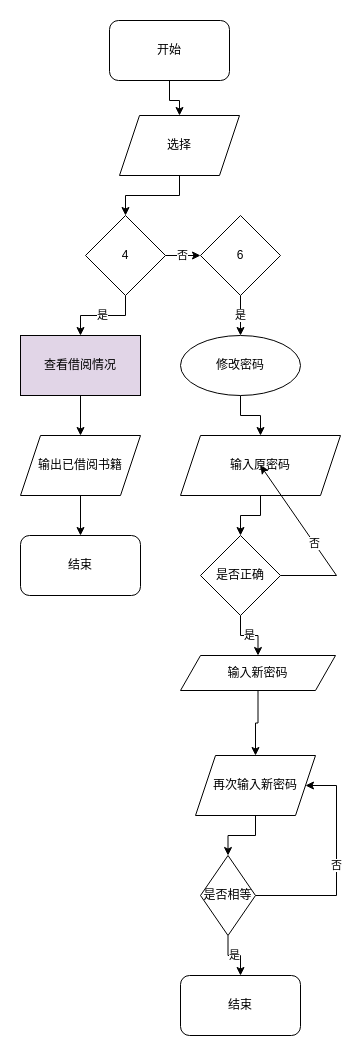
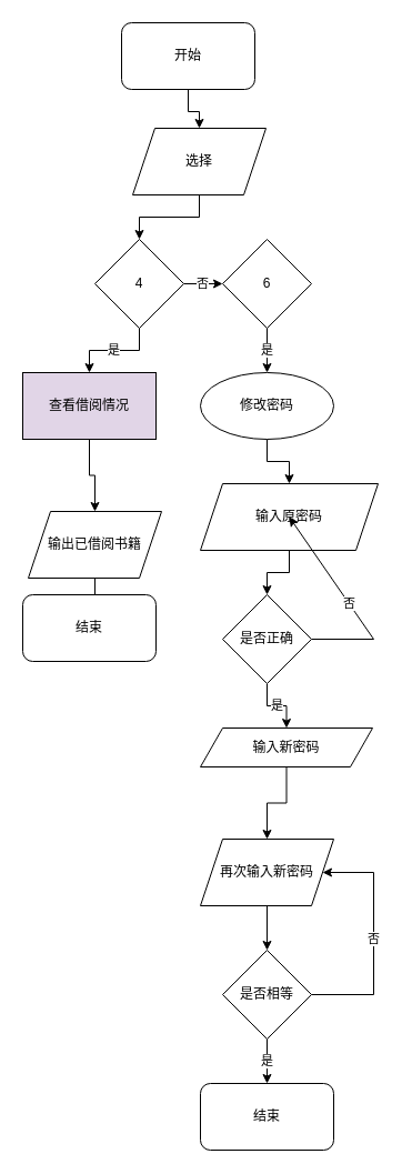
- <mxCell id="12" value="输出已借阅书籍" style="shape=parallelogram;perimeter=parallelogramPerimeter;whiteSpace=wrap;html=1;fixedSize=1;" vertex="1" parent="1"><mxGeometry x="20" y="435" width="120" height="60" as="geometry" /></mxCell>
+ <mxCell id="12" value="输出已借阅书籍" style="shape=parallelogram;perimeter=parallelogramPerimeter;whiteSpace=wrap;html=1;fixedSize=1;" vertex="1" parent="1"><mxGeometry x="25" y="460" width="120" height="60" as="geometry" /></mxCell>
- <mxCell id="26" value="再次输入新密码" style="shape=parallelogram;perimeter=parallelogramPerimeter;whiteSpace=wrap;html=1;fixedSize=1;" vertex="1" parent="1"><mxGeometry x="195" y="755" width="120" height="60" as="geometry" /></mxCell>
+ <mxCell id="26" value="再次输入新密码" style="shape=parallelogram;perimeter=parallelogramPerimeter;whiteSpace=wrap;html=1;fixedSize=1;" vertex="1" parent="1"><mxGeometry x="180" y="755" width="120" height="60" as="geometry" /></mxCell>
- <mxCell id="29" value="是否相等" style="rhombus;whiteSpace=wrap;html=1;" vertex="1" parent="1"><mxGeometry x="200" y="855" width="55" height="80" as="geometry" /></mxCell>
+ <mxCell id="29" value="是否相等" style="rhombus;whiteSpace=wrap;html=1;" vertex="1" parent="1"><mxGeometry x="200" y="855" width="80" height="80" as="geometry" /></mxCell>
